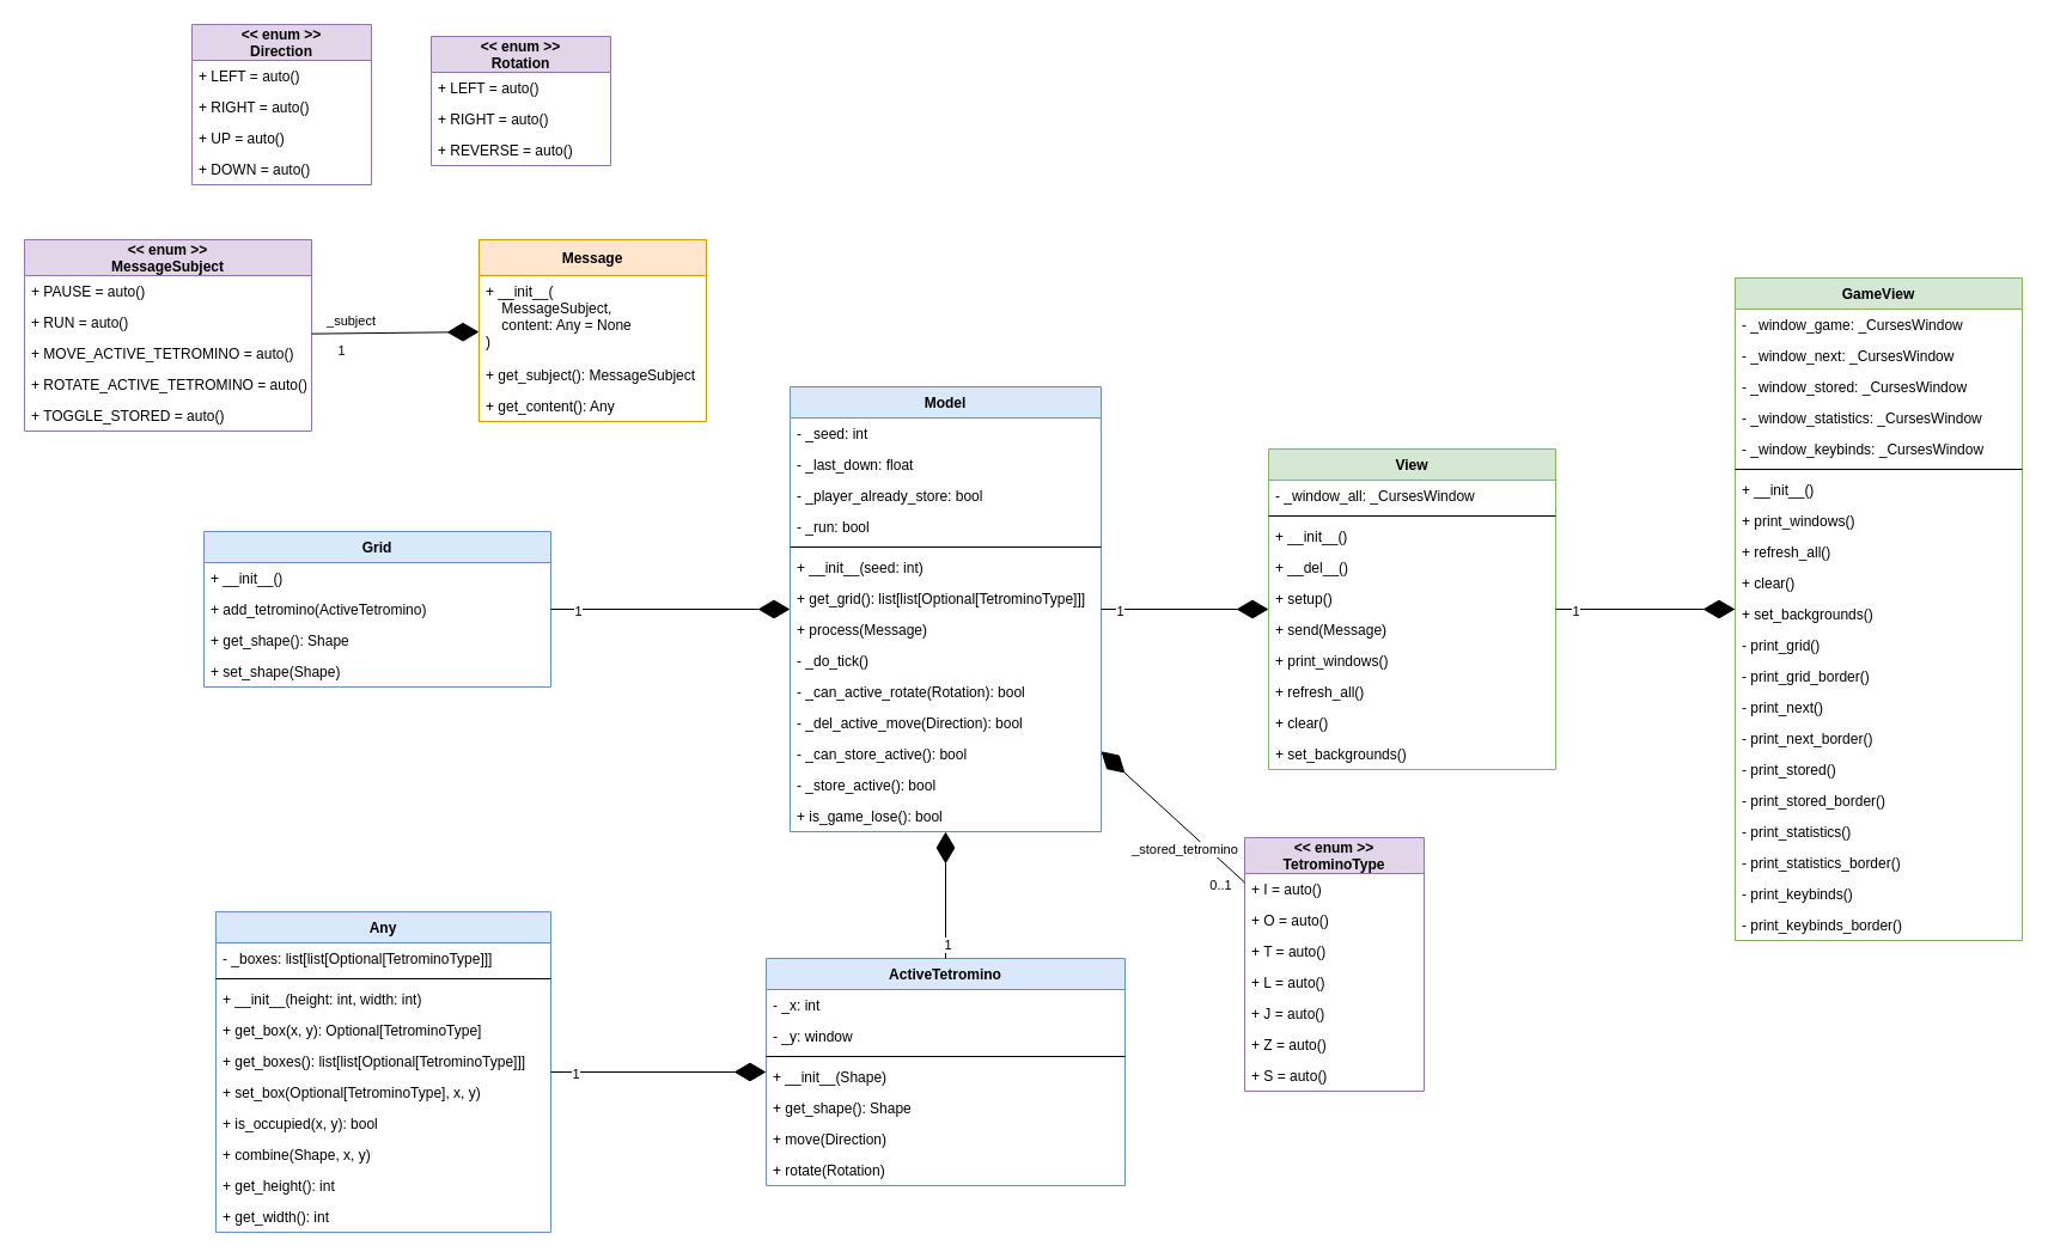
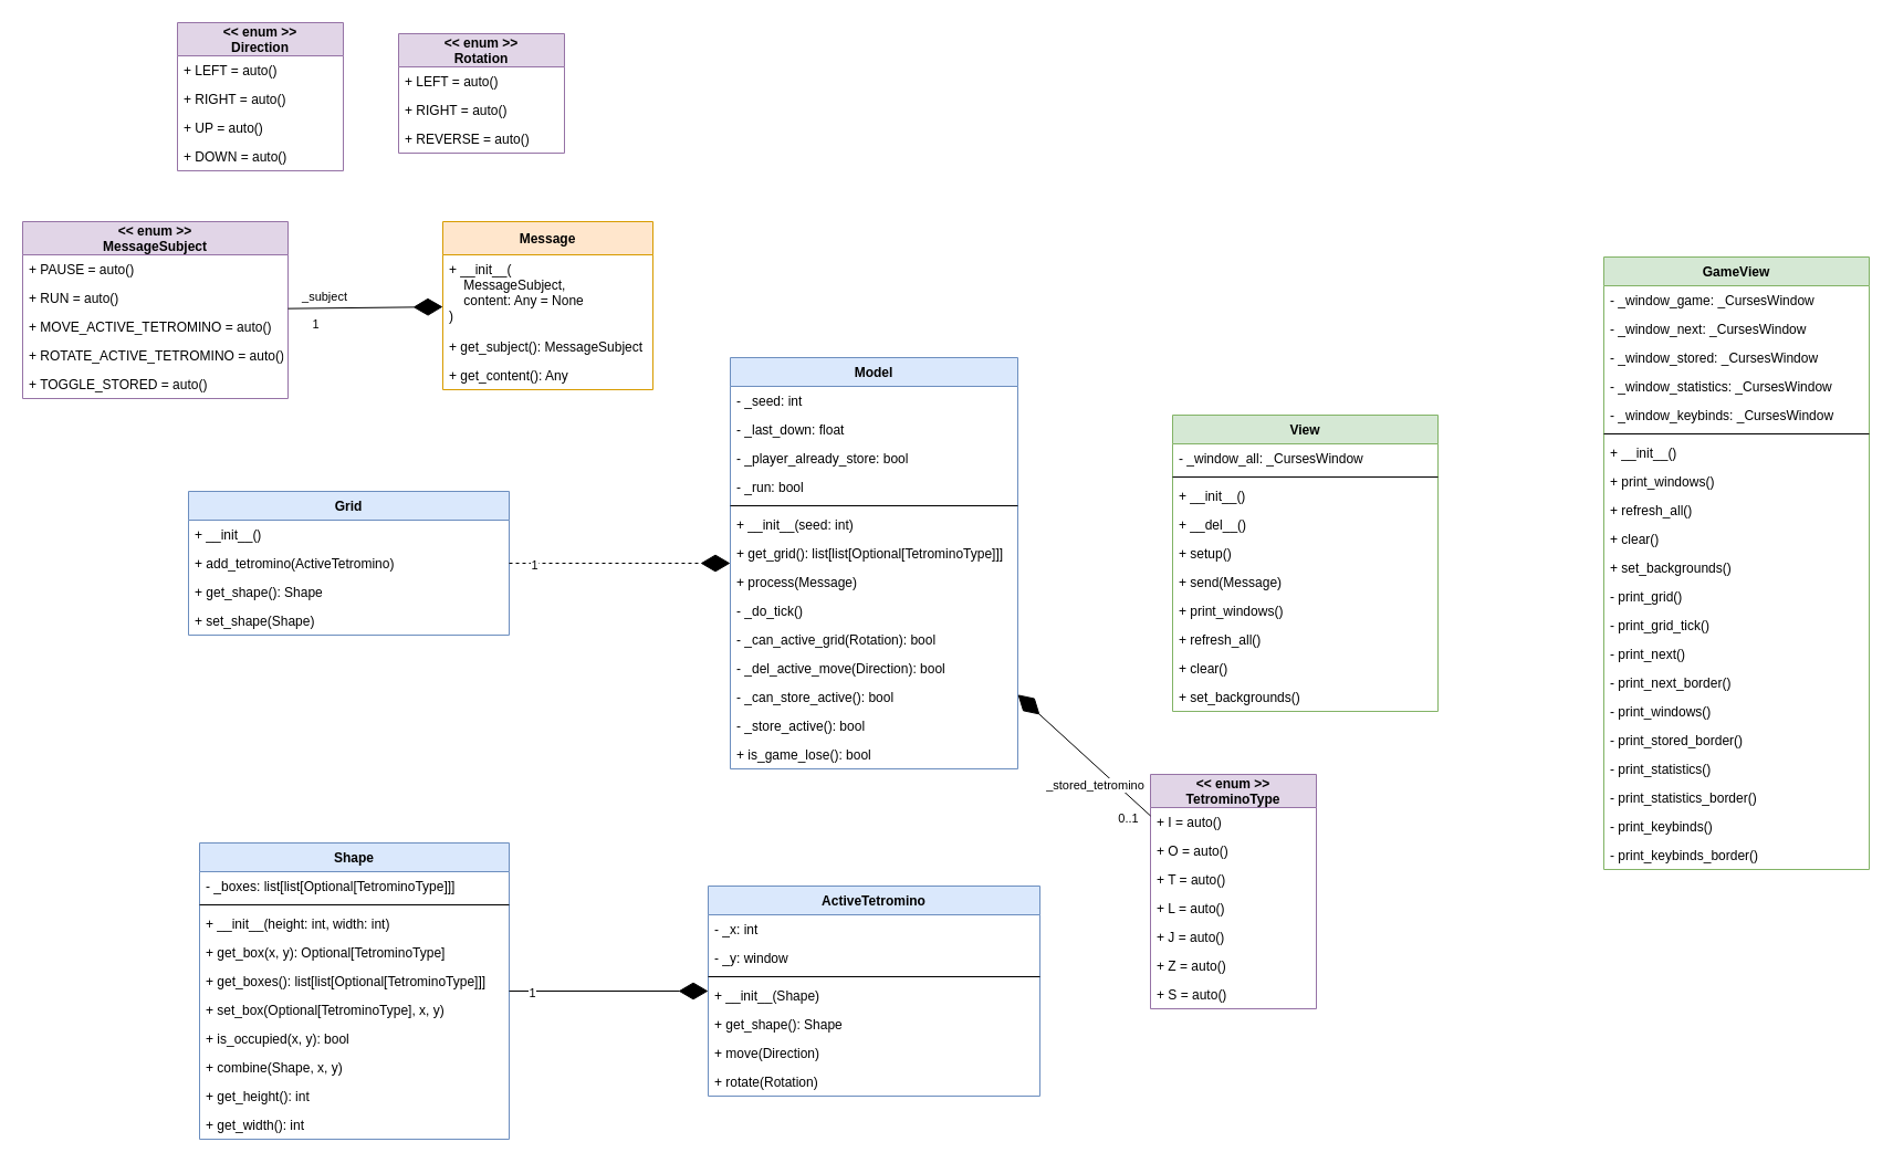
- <mxCell id="56" value="" style="endArrow=diamondThin;endFill=1;endSize=24;html=1;" edge="1" parent="1" source="51" target="2"><mxGeometry width="160" relative="1" as="geometry"><mxPoint x="910" y="519" as="sourcePoint" /><mxPoint x="1070" y="519" as="targetPoint" /></mxGeometry></mxCell>
+ <mxCell id="56" value="" style="endArrow=diamondThin;endFill=1;endSize=24;html=1;dashed=1;" edge="1" parent="1" source="51" target="2"><mxGeometry width="160" relative="1" as="geometry"><mxPoint x="910" y="519" as="sourcePoint" /><mxPoint x="1070" y="519" as="targetPoint" /></mxGeometry></mxCell>
- <mxCell id="36" value="" style="endArrow=diamondThin;endFill=1;endSize=24;html=1;" edge="1" parent="1" source="2" target="17"><mxGeometry width="160" relative="1" as="geometry"><mxPoint x="870" y="390" as="sourcePoint" /><mxPoint x="1030" y="390" as="targetPoint" /></mxGeometry></mxCell>
- <mxCell id="37" value="1" style="edgeLabel;html=1;align=center;verticalAlign=middle;resizable=0;points=[];" vertex="1" connectable="0" parent="36"><mxGeometry x="-0.782" y="-1" relative="1" as="geometry"><mxPoint as="offset" /></mxGeometry></mxCell>
- <mxCell id="115" value="" style="endArrow=diamondThin;endFill=1;endSize=24;html=1;" edge="1" parent="1" source="17" target="93"><mxGeometry width="160" relative="1" as="geometry"><mxPoint x="1240" y="710" as="sourcePoint" /><mxPoint x="1380" y="710" as="targetPoint" /></mxGeometry></mxCell>
- <mxCell id="116" value="1" style="edgeLabel;html=1;align=center;verticalAlign=middle;resizable=0;points=[];" vertex="1" connectable="0" parent="115"><mxGeometry x="-0.782" y="-1" relative="1" as="geometry"><mxPoint as="offset" /></mxGeometry></mxCell>
- <mxCell id="106" value="- print_grid_border()" style="text;strokeColor=none;fillColor=none;align=left;verticalAlign=top;spacingLeft=4;spacingRight=4;overflow=hidden;rotatable=0;points=[[0,0.5],[1,0.5]];portConstraint=eastwest;" vertex="1" parent="93"><mxGeometry y="320" width="240" height="26" as="geometry" /></mxCell>
+ <mxCell id="106" value="- print_grid_tick()" style="text;strokeColor=none;fillColor=none;align=left;verticalAlign=top;spacingLeft=4;spacingRight=4;overflow=hidden;rotatable=0;points=[[0,0.5],[1,0.5]];portConstraint=eastwest;" vertex="1" parent="93"><mxGeometry y="320" width="240" height="26" as="geometry" /></mxCell>
- <mxCell id="12" value="- _can_active_rotate(Rotation): bool" style="text;strokeColor=none;fillColor=none;align=left;verticalAlign=top;spacingLeft=4;spacingRight=4;overflow=hidden;rotatable=0;points=[[0,0.5],[1,0.5]];portConstraint=eastwest;" vertex="1" parent="2"><mxGeometry y="242" width="260" height="26" as="geometry" /></mxCell>
+ <mxCell id="12" value="- _can_active_grid(Rotation): bool" style="text;strokeColor=none;fillColor=none;align=left;verticalAlign=top;spacingLeft=4;spacingRight=4;overflow=hidden;rotatable=0;points=[[0,0.5],[1,0.5]];portConstraint=eastwest;" vertex="1" parent="2"><mxGeometry y="242" width="260" height="26" as="geometry" /></mxCell>
- <mxCell id="109" value="- print_stored()" style="text;strokeColor=none;fillColor=none;align=left;verticalAlign=top;spacingLeft=4;spacingRight=4;overflow=hidden;rotatable=0;points=[[0,0.5],[1,0.5]];portConstraint=eastwest;" vertex="1" parent="93"><mxGeometry y="398" width="240" height="26" as="geometry" /></mxCell>
+ <mxCell id="109" value="- print_windows()" style="text;strokeColor=none;fillColor=none;align=left;verticalAlign=top;spacingLeft=4;spacingRight=4;overflow=hidden;rotatable=0;points=[[0,0.5],[1,0.5]];portConstraint=eastwest;" vertex="1" parent="93"><mxGeometry y="398" width="240" height="26" as="geometry" /></mxCell>
- <mxCell id="66" value="" style="endArrow=diamondThin;endFill=1;endSize=24;html=1;" edge="1" parent="1" source="58" target="2"><mxGeometry width="160" relative="1" as="geometry"><mxPoint x="550" y="700" as="sourcePoint" /><mxPoint x="670" y="700" as="targetPoint" /></mxGeometry></mxCell>
- <mxCell id="67" value="1" style="edgeLabel;html=1;align=center;verticalAlign=middle;resizable=0;points=[];" vertex="1" connectable="0" parent="66"><mxGeometry x="-0.782" y="-1" relative="1" as="geometry"><mxPoint as="offset" /></mxGeometry></mxCell>
- <mxCell id="71" value="Any" style="swimlane;fontStyle=1;childLayout=stackLayout;horizontal=1;startSize=26;fillColor=#dae8fc;horizontalStack=0;resizeParent=1;resizeParentMax=0;resizeLast=0;collapsible=1;marginBottom=0;strokeColor=#6c8ebf;" vertex="1" parent="1"><mxGeometry x="180" y="762" width="280" height="268" as="geometry" /></mxCell>
+ <mxCell id="71" value="Shape" style="swimlane;fontStyle=1;childLayout=stackLayout;horizontal=1;startSize=26;fillColor=#dae8fc;horizontalStack=0;resizeParent=1;resizeParentMax=0;resizeLast=0;collapsible=1;marginBottom=0;strokeColor=#6c8ebf;" vertex="1" parent="1"><mxGeometry x="180" y="762" width="280" height="268" as="geometry" /></mxCell>
